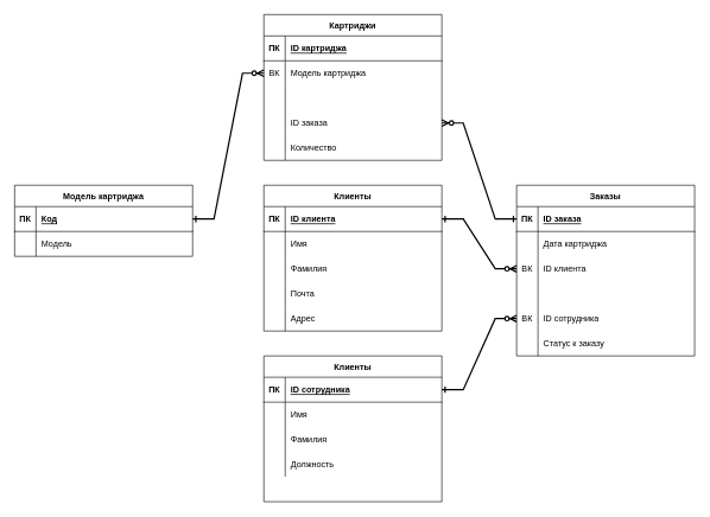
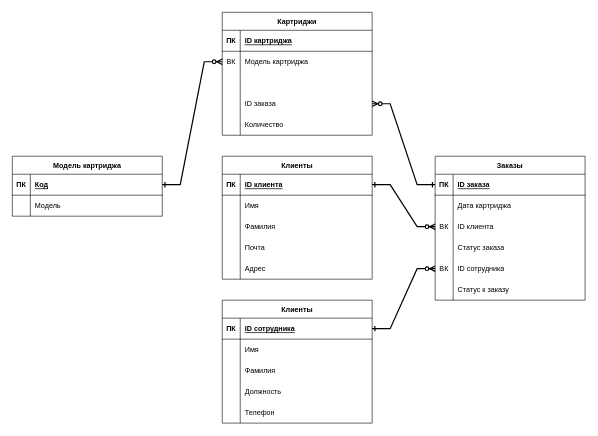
+ <mxCell id="68" value="Статус заказа" style="shape=partialRectangle;overflow=hidden;connectable=0;fillColor=none;top=0;left=0;bottom=0;right=0;align=left;spacingLeft=6;" vertex="1" parent="66"><mxGeometry x="30" width="220" height="35" as="geometry"><mxRectangle width="220" height="35" as="alternateBounds" /></mxGeometry></mxCell>
+ <mxCell id="55" value="Телефон" style="shape=partialRectangle;overflow=hidden;connectable=0;fillColor=none;top=0;left=0;bottom=0;right=0;align=left;spacingLeft=6;" vertex="1" parent="53"><mxGeometry x="30" width="220" height="35" as="geometry"><mxRectangle width="220" height="35" as="alternateBounds" /></mxGeometry></mxCell>
